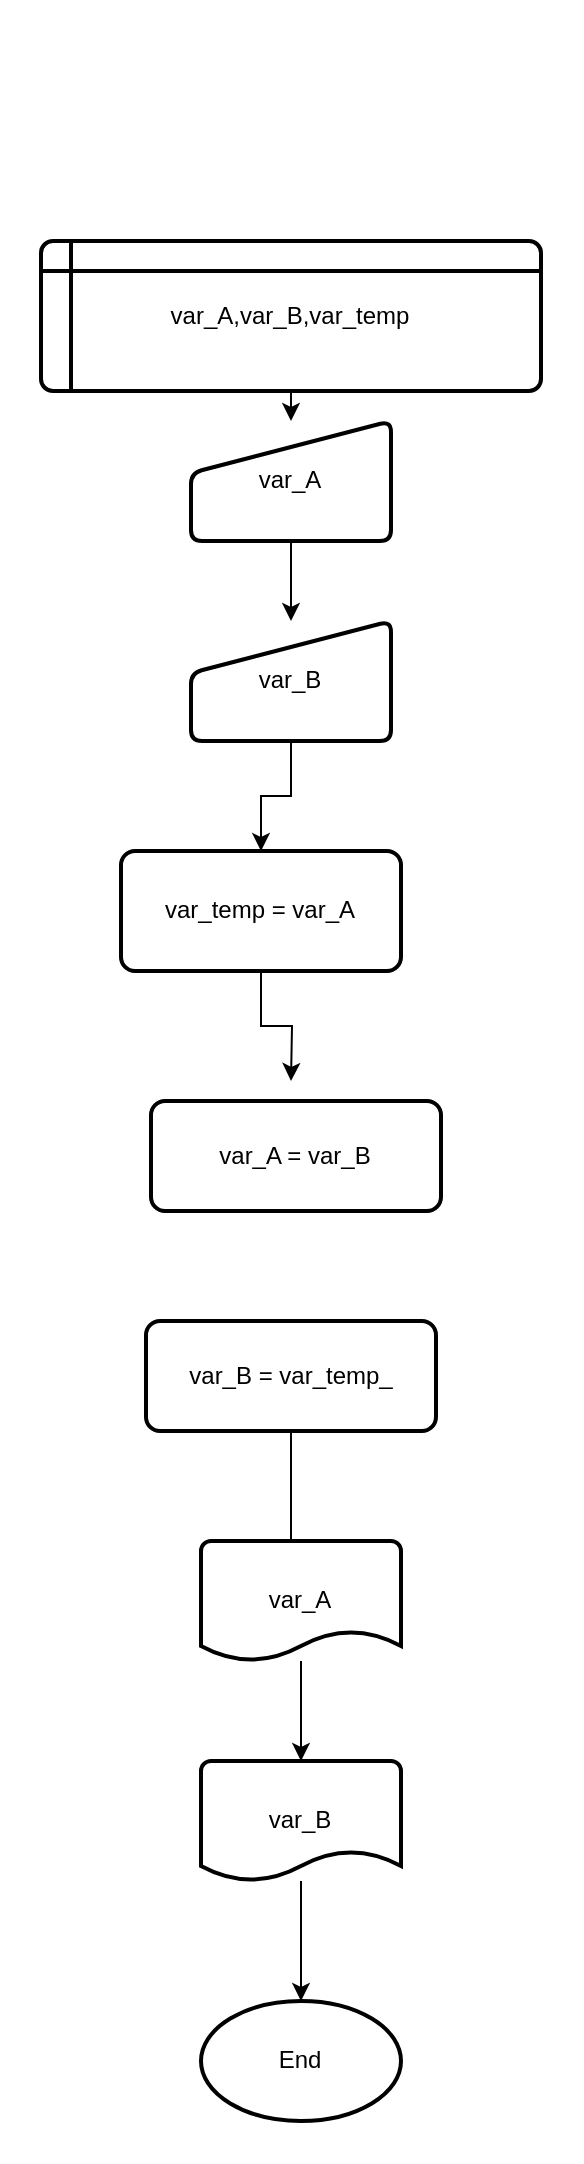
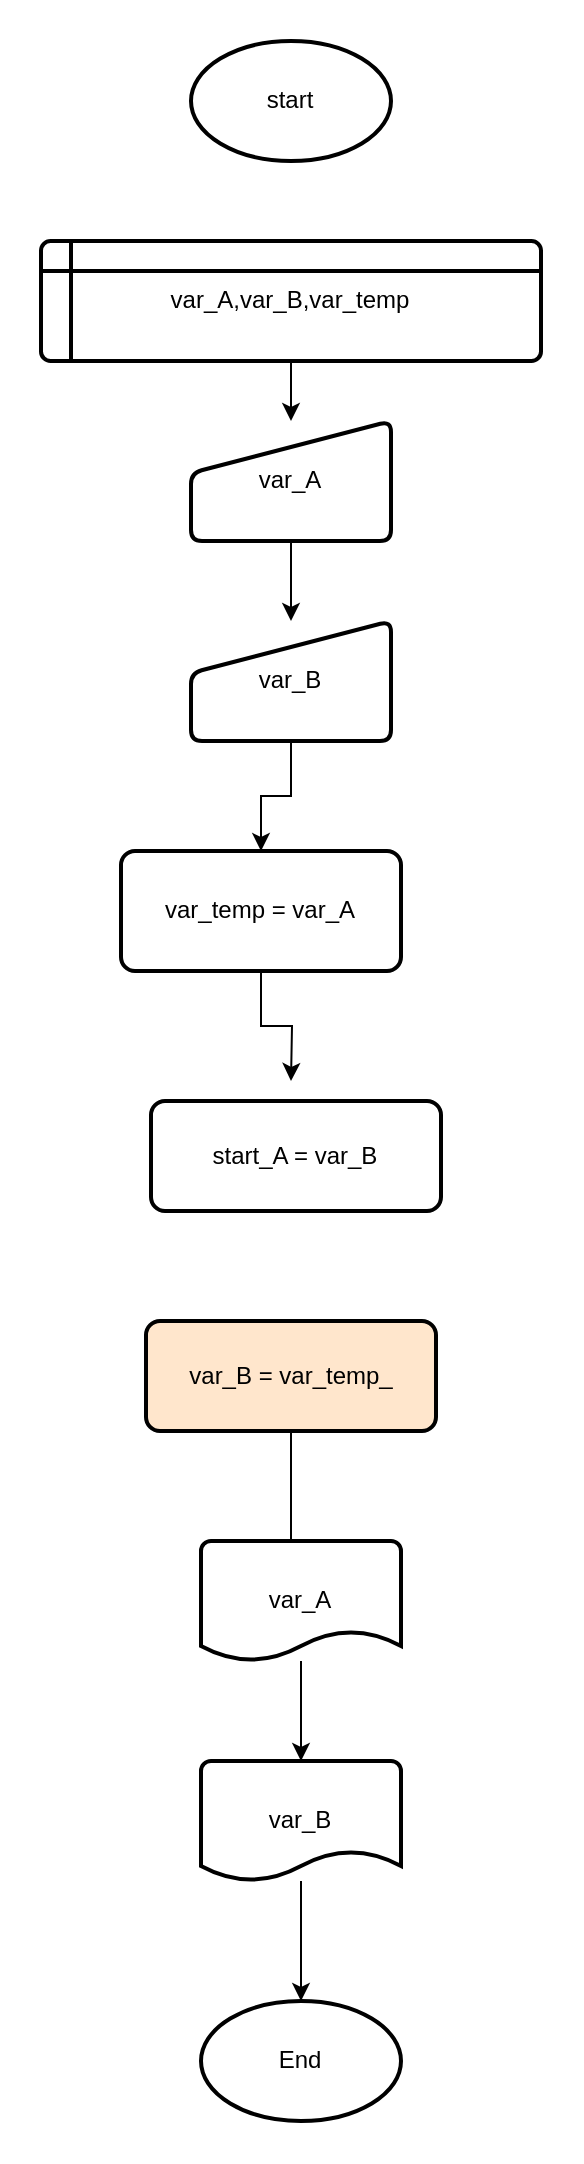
+ <mxCell id="2" value="start" style="strokeWidth=2;html=1;shape=mxgraph.flowchart.start_1;whiteSpace=wrap;" parent="1" vertex="1"><mxGeometry x="95" y="20" width="100" height="60" as="geometry" /></mxCell>
- <mxCell id="4" value="var_A,var_B,var_temp" style="shape=internalStorage;whiteSpace=wrap;html=1;dx=15;dy=15;rounded=1;arcSize=8;strokeWidth=2;" parent="1" vertex="1"><mxGeometry x="20" y="120" width="250" height="75" as="geometry" /></mxCell>
+ <mxCell id="4" value="var_A,var_B,var_temp" style="shape=internalStorage;whiteSpace=wrap;html=1;dx=15;dy=15;rounded=1;arcSize=8;strokeWidth=2;" parent="1" vertex="1"><mxGeometry x="20" y="120" width="250" height="60" as="geometry" /></mxCell>
- <mxCell id="11" value="var_A = var_B" style="rounded=1;whiteSpace=wrap;html=1;absoluteArcSize=1;arcSize=14;strokeWidth=2;" parent="1" vertex="1"><mxGeometry x="75" y="550" width="145" height="55" as="geometry" /></mxCell>
+ <mxCell id="11" value="start_A = var_B" style="rounded=1;whiteSpace=wrap;html=1;absoluteArcSize=1;arcSize=14;strokeWidth=2;" parent="1" vertex="1"><mxGeometry x="75" y="550" width="145" height="55" as="geometry" /></mxCell>
- <mxCell id="13" value="var_B = var_temp_" style="rounded=1;whiteSpace=wrap;html=1;absoluteArcSize=1;arcSize=14;strokeWidth=2;" parent="1" vertex="1"><mxGeometry x="72.5" y="660" width="145" height="55" as="geometry" /></mxCell>
+ <mxCell id="13" value="var_B = var_temp_" style="rounded=1;whiteSpace=wrap;html=1;absoluteArcSize=1;arcSize=14;strokeWidth=2;fillColor=#ffe6cc;" parent="1" vertex="1"><mxGeometry x="72.5" y="660" width="145" height="55" as="geometry" /></mxCell>
